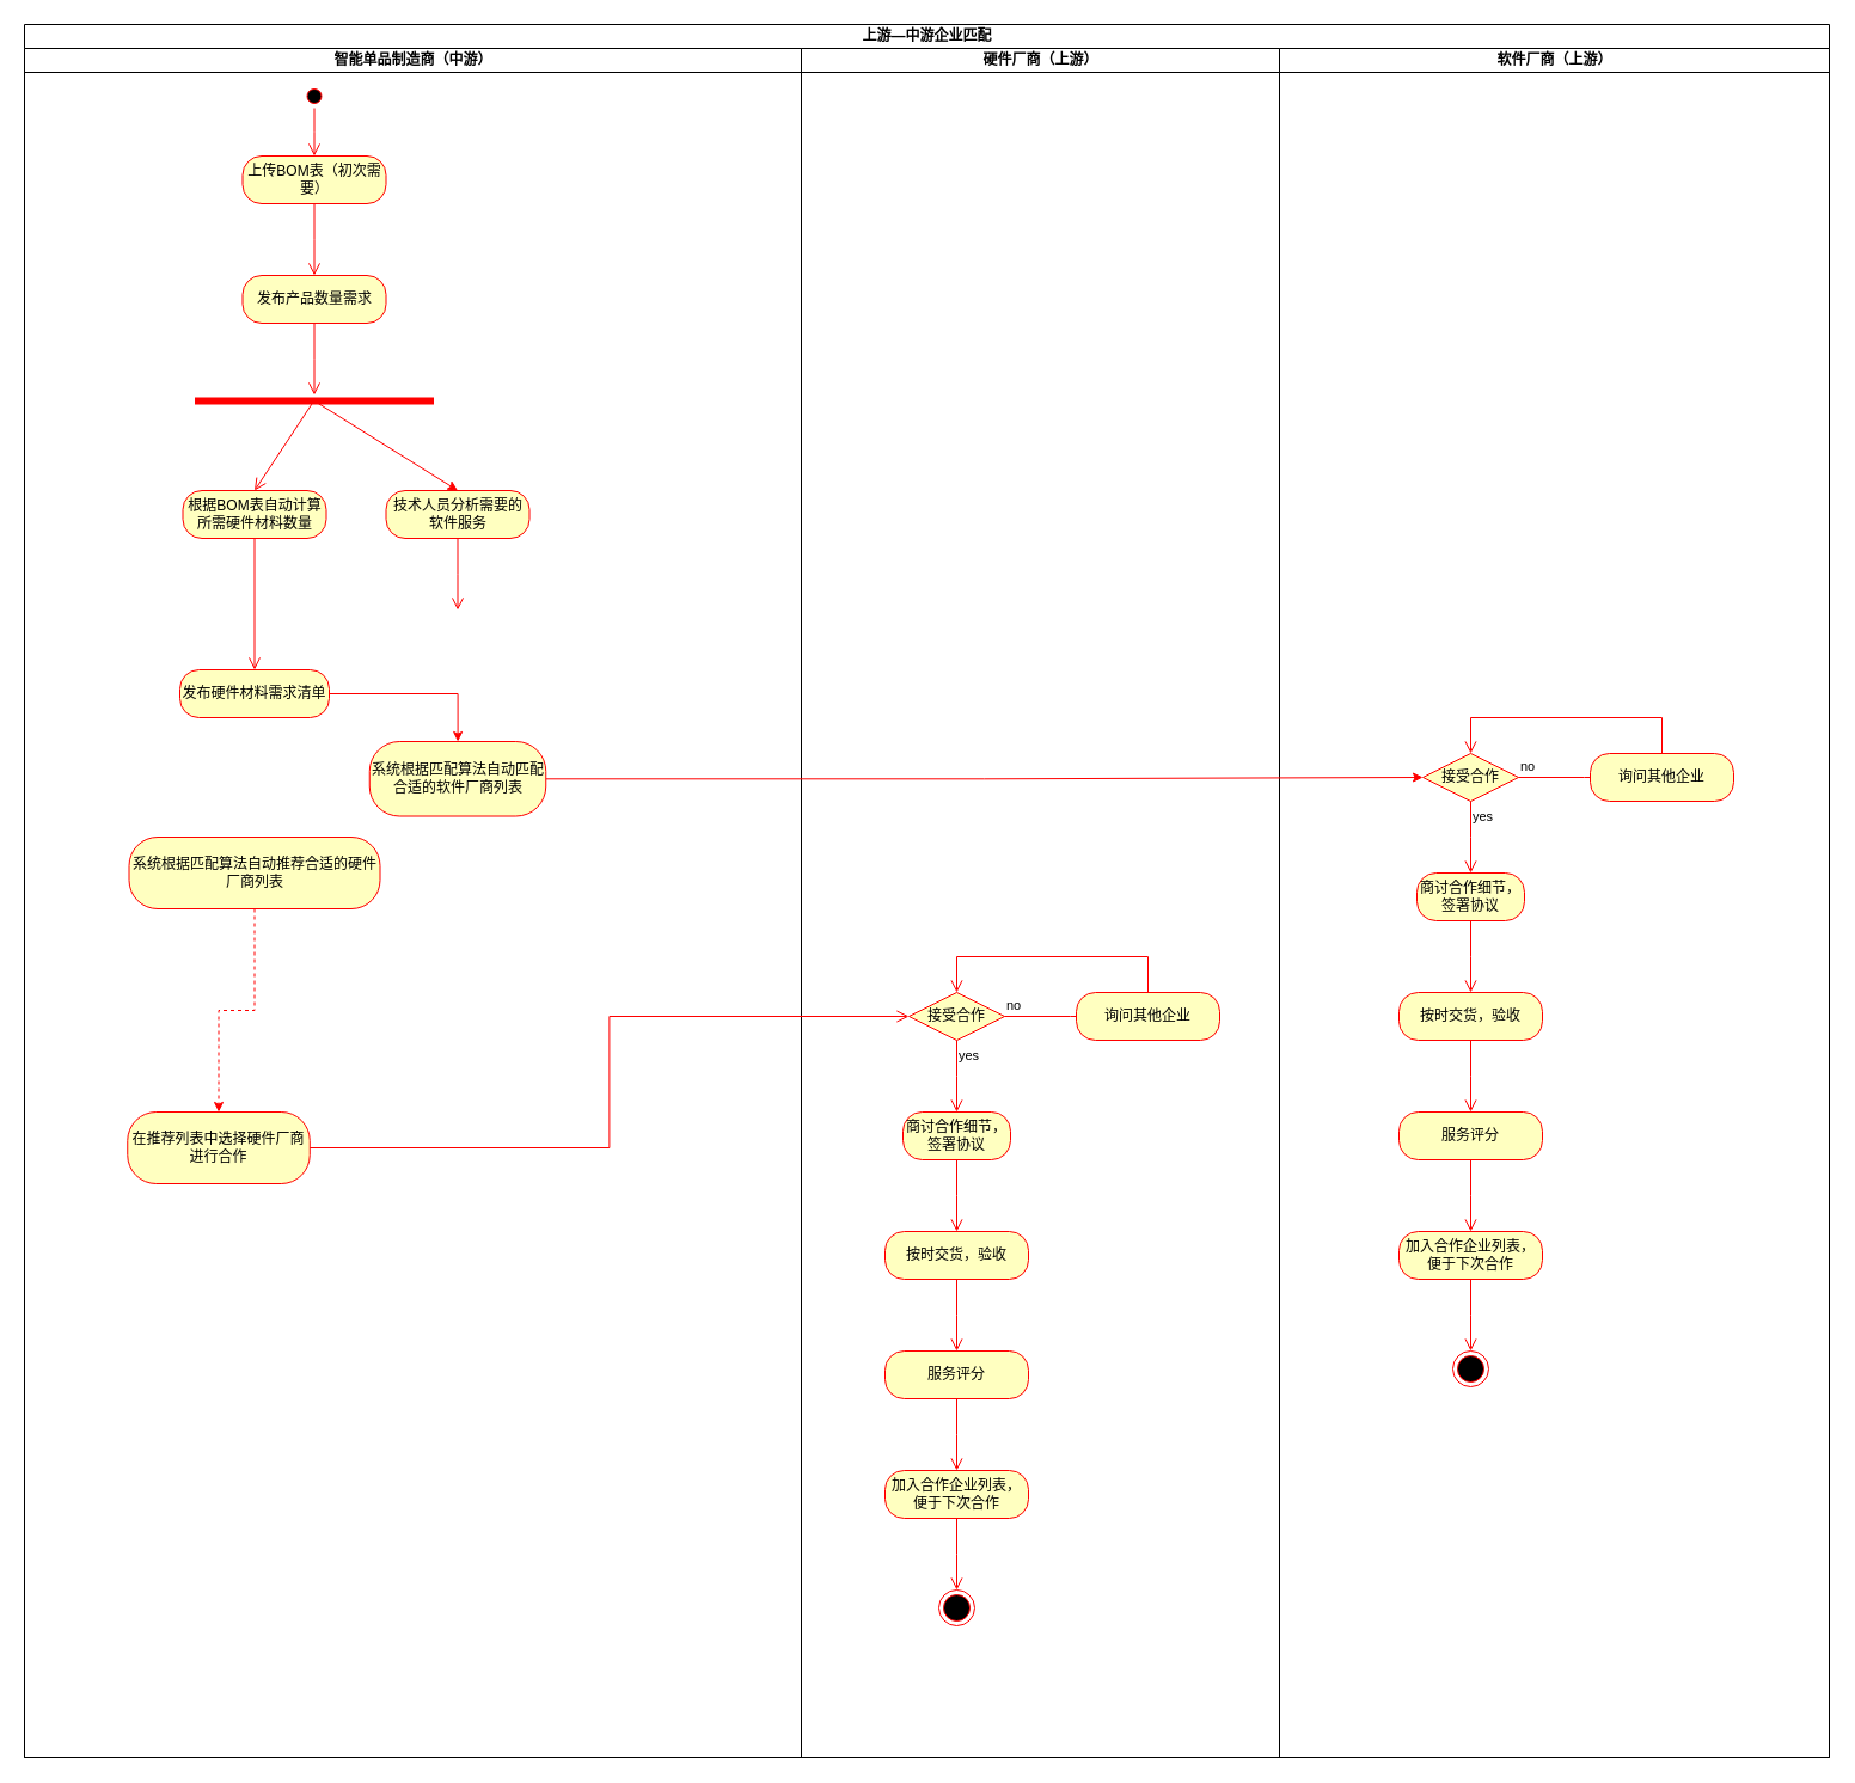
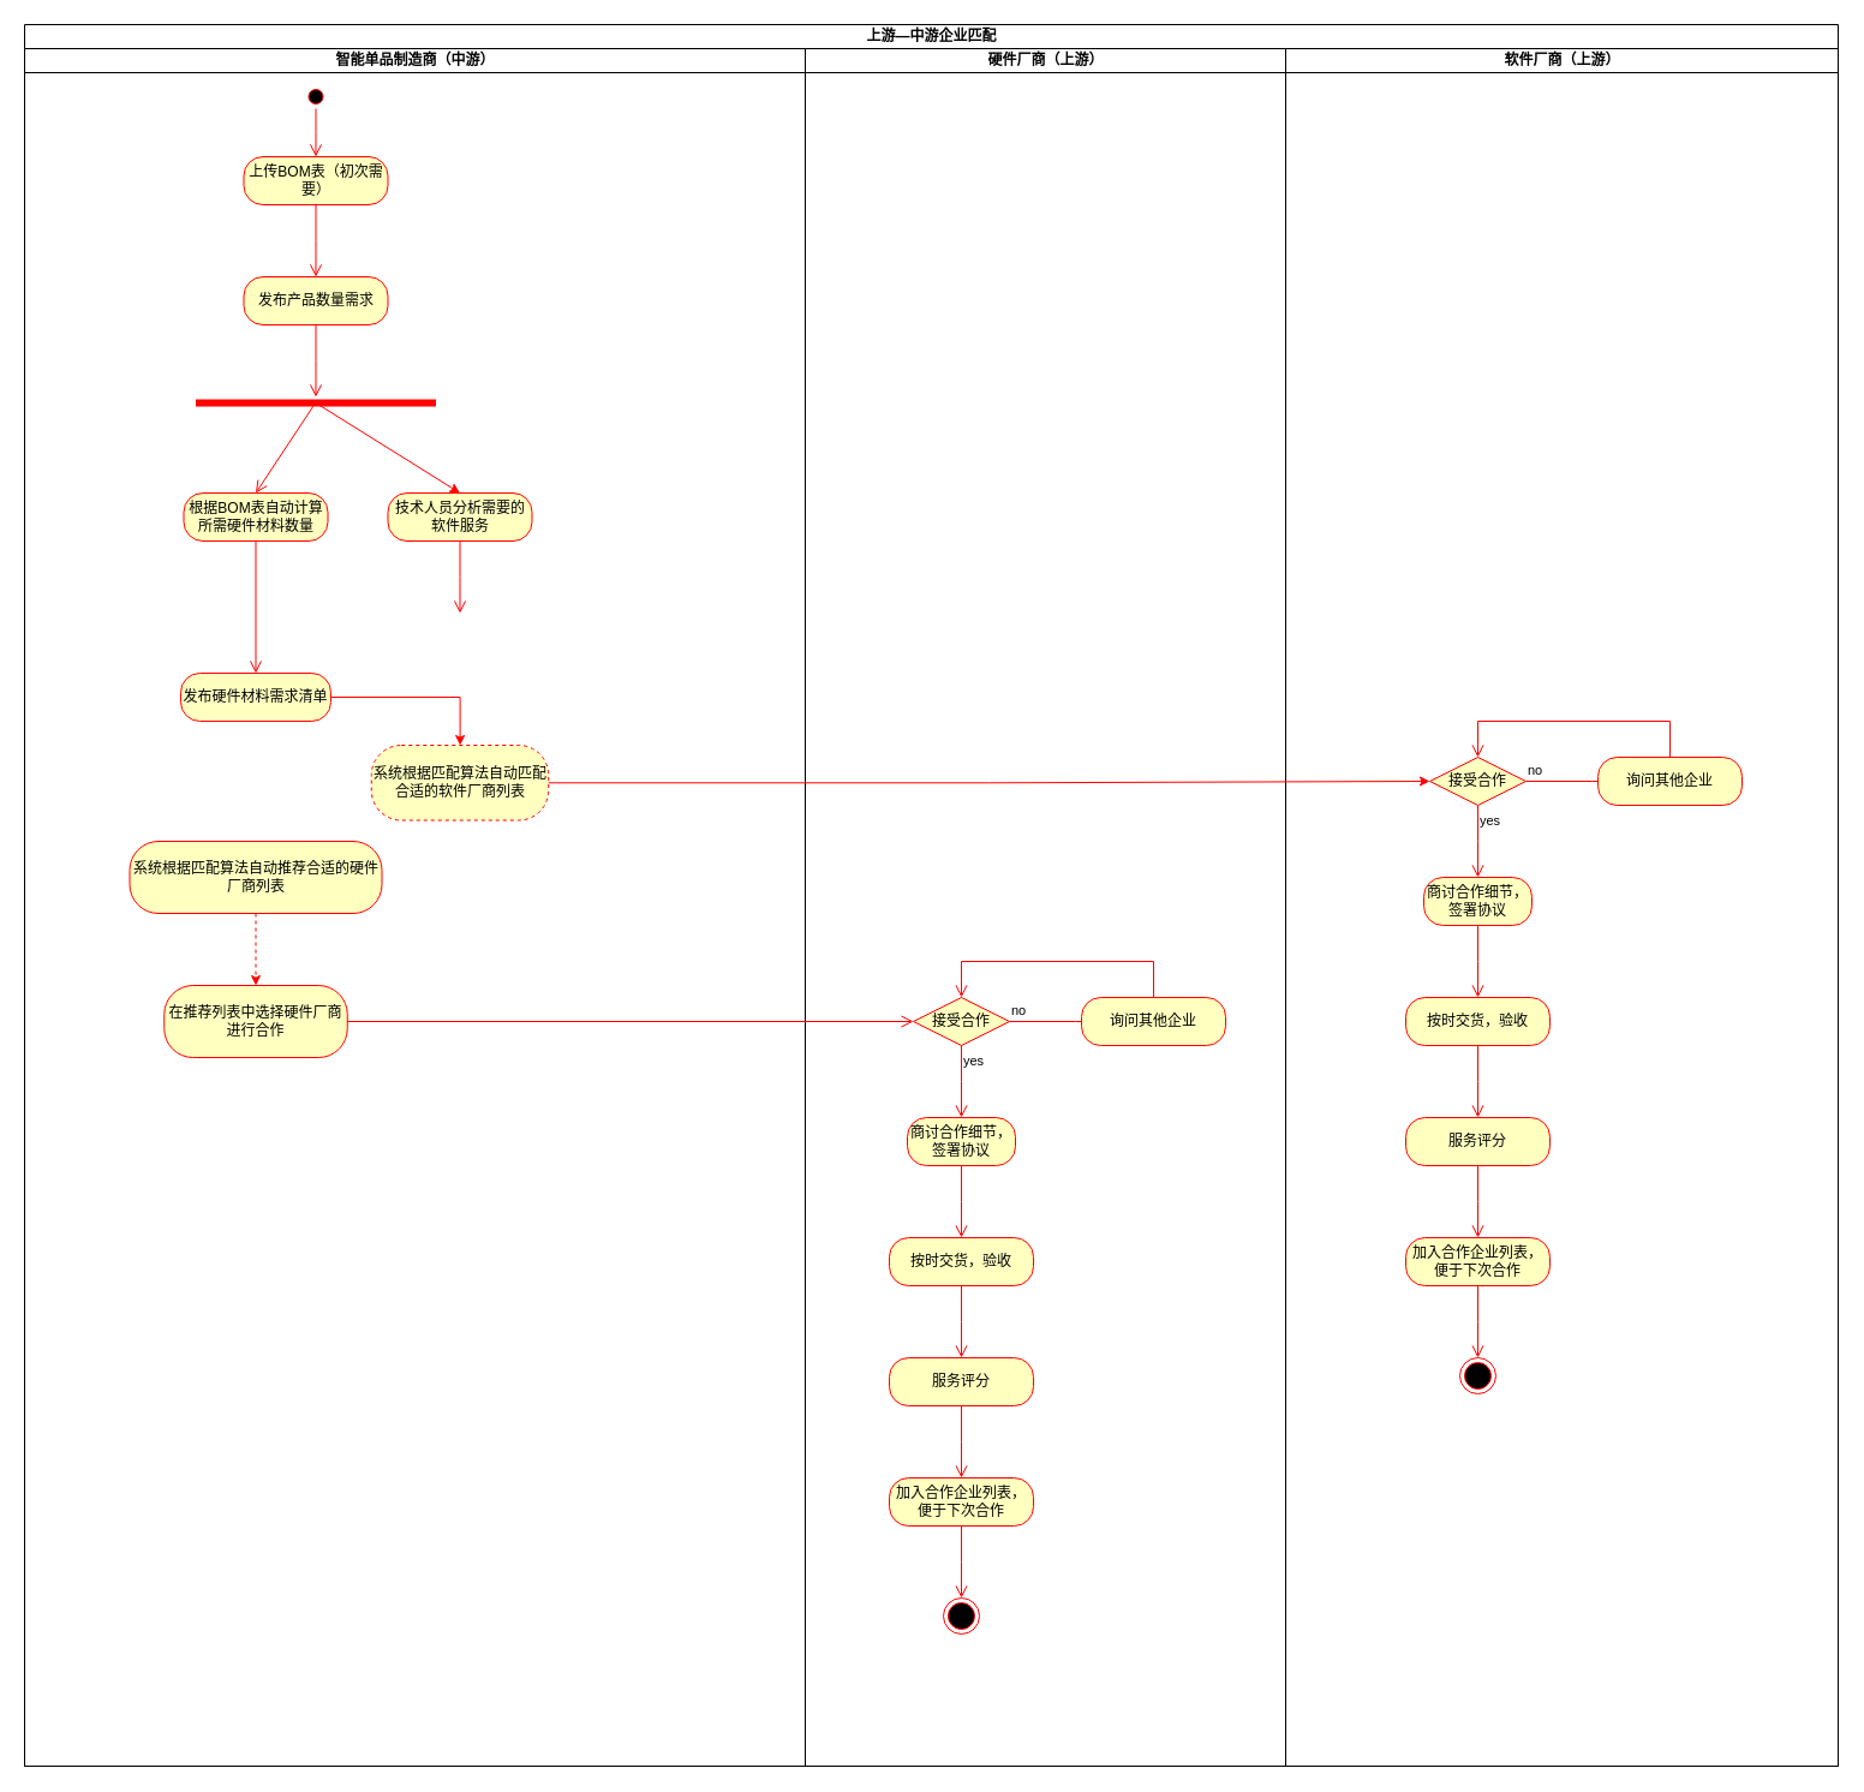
- <mxCell id="21" value="系统根据匹配算法自动匹配合适的软件厂商列表" style="whiteSpace=wrap;html=1;fillColor=#ffffc0;strokeColor=#ff0000;fontColor=#000000;rounded=1;arcSize=40;" vertex="1" parent="3"><mxGeometry x="288.75" y="580" width="147.5" height="62.5" as="geometry" /></mxCell>
+ <mxCell id="21" value="系统根据匹配算法自动匹配合适的软件厂商列表" style="whiteSpace=wrap;html=1;fillColor=#ffffc0;strokeColor=#ff0000;fontColor=#000000;rounded=1;arcSize=40;dashed=1;" vertex="1" parent="3"><mxGeometry x="288.75" y="580" width="147.5" height="62.5" as="geometry" /></mxCell>
- <mxCell id="22" value="在推荐列表中选择硬件厂商进行合作" style="rounded=1;whiteSpace=wrap;html=1;arcSize=40;fontColor=#000000;fillColor=#ffffc0;strokeColor=#ff0000;" vertex="1" parent="3"><mxGeometry x="86.25" y="890" width="152.5" height="60" as="geometry" /></mxCell>
+ <mxCell id="22" value="在推荐列表中选择硬件厂商进行合作" style="rounded=1;whiteSpace=wrap;html=1;arcSize=40;fontColor=#000000;fillColor=#ffffc0;strokeColor=#ff0000;" vertex="1" parent="3"><mxGeometry x="116.25" y="780" width="152.5" height="60" as="geometry" /></mxCell>
